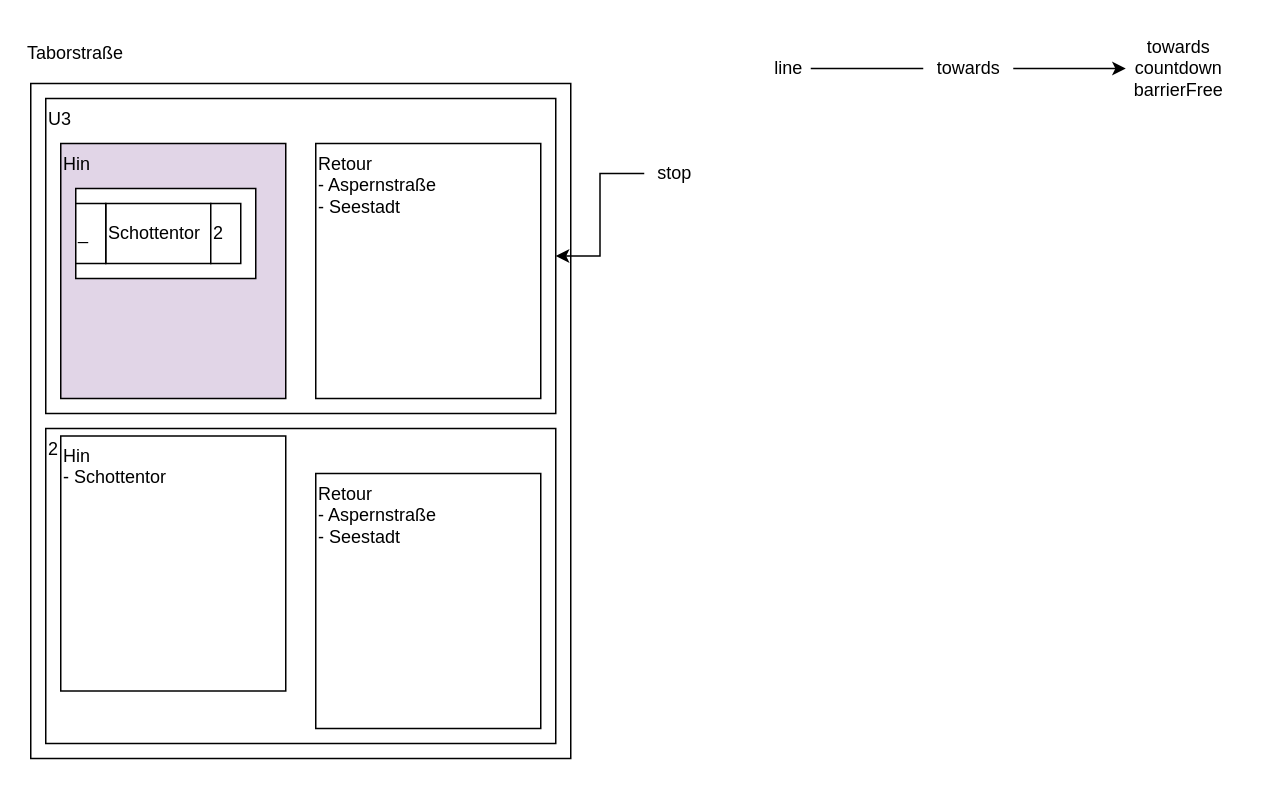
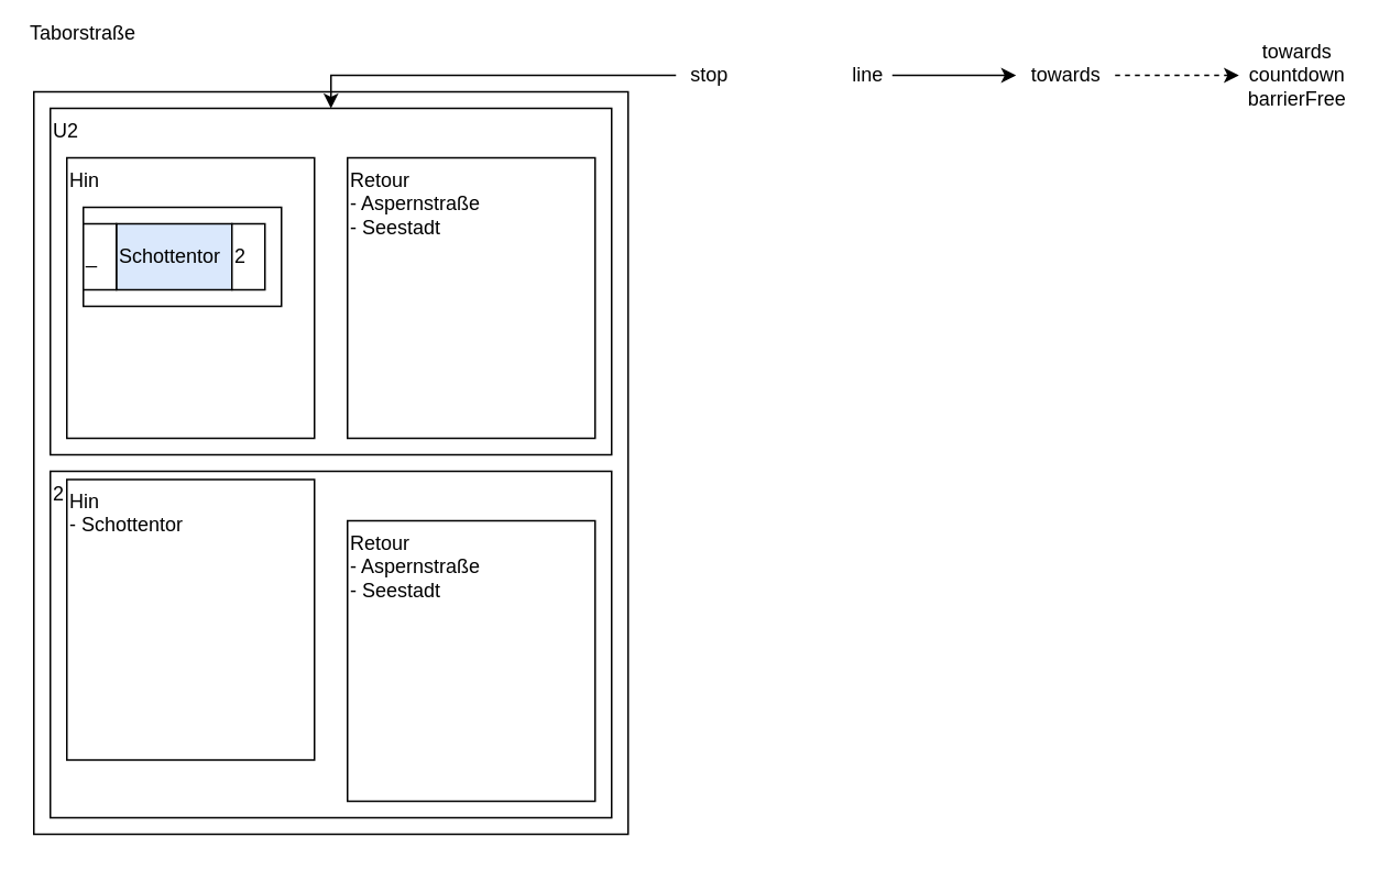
- <mxCell id="3" value="Taborstraße" style="text;html=1;strokeColor=none;fillColor=none;align=center;verticalAlign=middle;whiteSpace=wrap;rounded=0;" vertex="1" parent="1"><mxGeometry x="30" y="25" width="40" height="20" as="geometry" /></mxCell>
+ <mxCell id="3" value="Taborstraße" style="text;html=1;strokeColor=none;fillColor=none;align=center;verticalAlign=middle;whiteSpace=wrap;rounded=0;" vertex="1" parent="1"><mxGeometry x="30" y="10" width="40" height="20" as="geometry" /></mxCell>
- <mxCell id="16" value="" style="edgeStyle=orthogonalEdgeStyle;rounded=0;orthogonalLoop=1;jettySize=auto;html=1;endArrow=none;" edge="1" parent="1" source="17" target="19"><mxGeometry relative="1" as="geometry" /></mxCell>
+ <mxCell id="16" value="" style="edgeStyle=orthogonalEdgeStyle;rounded=0;orthogonalLoop=1;jettySize=auto;html=1;" edge="1" parent="1" source="17" target="19"><mxGeometry relative="1" as="geometry" /></mxCell>
- <mxCell id="18" value="" style="edgeStyle=orthogonalEdgeStyle;rounded=0;orthogonalLoop=1;jettySize=auto;html=1;" edge="1" parent="1" source="19" target="20"><mxGeometry relative="1" as="geometry" /></mxCell>
+ <mxCell id="18" value="" style="edgeStyle=orthogonalEdgeStyle;rounded=0;orthogonalLoop=1;jettySize=auto;html=1;dashed=1;" edge="1" parent="1" source="19" target="20"><mxGeometry relative="1" as="geometry" /></mxCell>
- <mxCell id="4" value="U3" style="rounded=0;whiteSpace=wrap;html=1;align=left;verticalAlign=top;" vertex="1" parent="1"><mxGeometry x="30" y="65" width="340" height="210" as="geometry" /></mxCell>
+ <mxCell id="4" value="U2" style="rounded=0;whiteSpace=wrap;html=1;align=left;verticalAlign=top;" vertex="1" parent="1"><mxGeometry x="30" y="65" width="340" height="210" as="geometry" /></mxCell>
- <mxCell id="6" value="Hin" style="rounded=0;whiteSpace=wrap;html=1;align=left;verticalAlign=top;fillColor=#e1d5e7;" vertex="1" parent="1"><mxGeometry x="40" y="95" width="150" height="170" as="geometry" /></mxCell>
+ <mxCell id="6" value="Hin" style="rounded=0;whiteSpace=wrap;html=1;align=left;verticalAlign=top;" vertex="1" parent="1"><mxGeometry x="40" y="95" width="150" height="170" as="geometry" /></mxCell>
- <mxCell id="15" value="stop" style="text;html=1;align=center;verticalAlign=middle;resizable=0;points=[];autosize=1;" vertex="1" parent="1"><mxGeometry x="429" y="105" width="40" height="20" as="geometry" /></mxCell>
+ <mxCell id="15" value="stop" style="text;html=1;align=center;verticalAlign=middle;resizable=0;points=[];autosize=1;" vertex="1" parent="1"><mxGeometry x="409" y="35" width="40" height="20" as="geometry" /></mxCell>
- <mxCell id="11" value="Schottentor" style="rounded=0;whiteSpace=wrap;html=1;align=left;" vertex="1" parent="1"><mxGeometry x="70" y="135" width="70" height="40" as="geometry" /></mxCell>
+ <mxCell id="11" value="Schottentor" style="rounded=0;whiteSpace=wrap;html=1;align=left;fillColor=#dae8fc;" vertex="1" parent="1"><mxGeometry x="70" y="135" width="70" height="40" as="geometry" /></mxCell>
